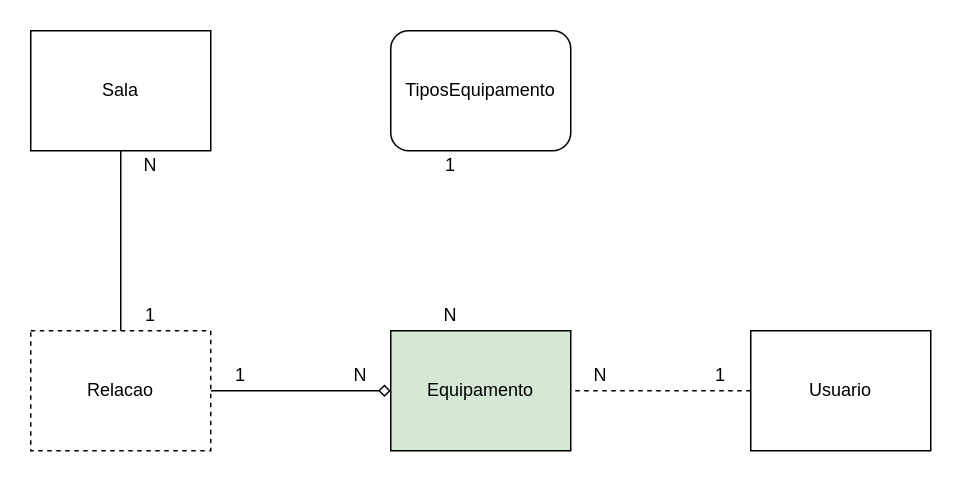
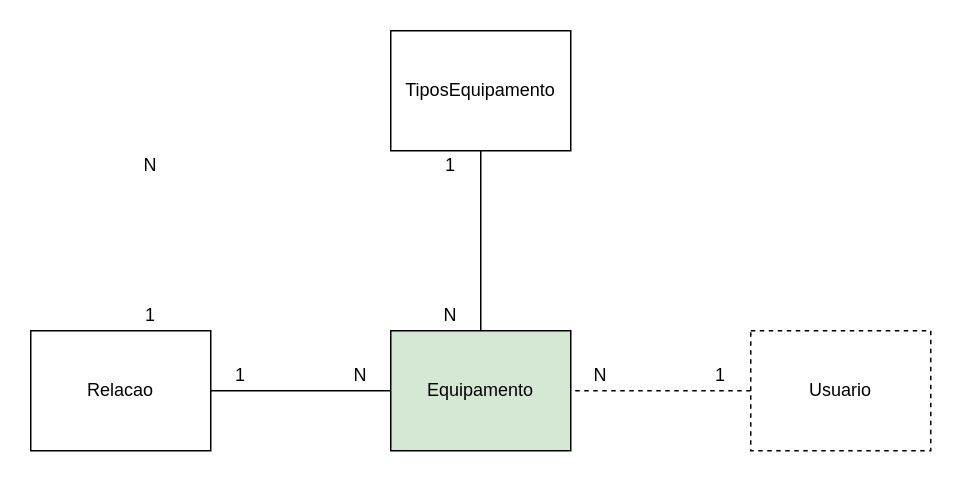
- <mxCell id="3" value="Sala" style="rounded=0;whiteSpace=wrap;html=1;" parent="1" vertex="1"><mxGeometry x="20" y="20" width="120" height="80" as="geometry" /></mxCell>
- <mxCell id="6" value="TiposEquipamento" style="whiteSpace=wrap;html=1;rounded=1;" parent="1" vertex="1"><mxGeometry x="260" y="20" width="120" height="80" as="geometry" /></mxCell>
+ <mxCell id="6" value="TiposEquipamento" style="rounded=0;whiteSpace=wrap;html=1;" parent="1" vertex="1"><mxGeometry x="260" y="20" width="120" height="80" as="geometry" /></mxCell>
- <mxCell id="2" style="edgeStyle=orthogonalEdgeStyle;rounded=0;orthogonalLoop=1;jettySize=auto;html=1;endArrow=none;endFill=0;" edge="1" parent="1" source="3" target="15"><mxGeometry relative="1" as="geometry" /></mxCell>
+ <mxCell id="5" style="edgeStyle=orthogonalEdgeStyle;rounded=0;orthogonalLoop=1;jettySize=auto;html=1;endArrow=none;endFill=0;" parent="1" source="6" target="4" edge="1"><mxGeometry relative="1" as="geometry" /></mxCell>
- <mxCell id="15" value="Relacao" style="rounded=0;whiteSpace=wrap;html=1;dashed=1;" vertex="1" parent="1"><mxGeometry x="20" y="220" width="120" height="80" as="geometry" /></mxCell>
+ <mxCell id="15" value="Relacao" style="rounded=0;whiteSpace=wrap;html=1;" vertex="1" parent="1"><mxGeometry x="20" y="220" width="120" height="80" as="geometry" /></mxCell>
- <mxCell id="14" style="edgeStyle=orthogonalEdgeStyle;rounded=0;orthogonalLoop=1;jettySize=auto;html=1;endArrow=diamond;endFill=0;" edge="1" parent="1" source="15" target="4"><mxGeometry relative="1" as="geometry" /></mxCell>
+ <mxCell id="14" style="edgeStyle=orthogonalEdgeStyle;rounded=0;orthogonalLoop=1;jettySize=auto;html=1;endArrow=none;endFill=0;" edge="1" parent="1" source="15" target="4"><mxGeometry relative="1" as="geometry" /></mxCell>
- <mxCell id="8" value="Usuario" style="rounded=0;whiteSpace=wrap;html=1;" parent="1" vertex="1"><mxGeometry x="500" y="220" width="120" height="80" as="geometry" /></mxCell>
+ <mxCell id="8" value="Usuario" style="rounded=0;whiteSpace=wrap;html=1;dashed=1;" parent="1" vertex="1"><mxGeometry x="500" y="220" width="120" height="80" as="geometry" /></mxCell>
